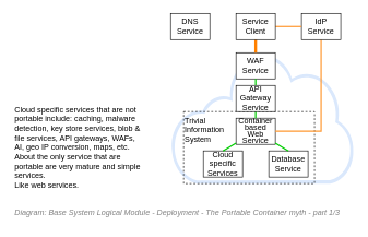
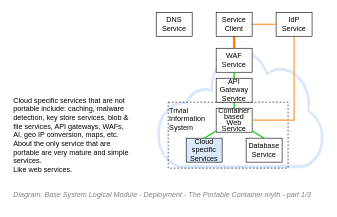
- <mxCell id="5" value="Cloud specific Services" style="rounded=0;whiteSpace=wrap;html=1;" vertex="1" parent="2"><mxGeometry x="50" y="150" width="60" height="40" as="geometry" /></mxCell>
+ <mxCell id="5" value="Cloud specific Services" style="rounded=0;whiteSpace=wrap;html=1;fillColor=#dae8fc;" vertex="1" parent="2"><mxGeometry x="50" y="150" width="60" height="40" as="geometry" /></mxCell>
